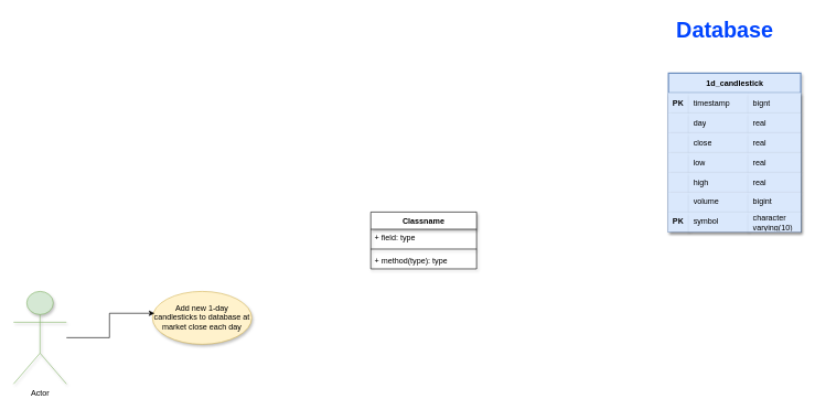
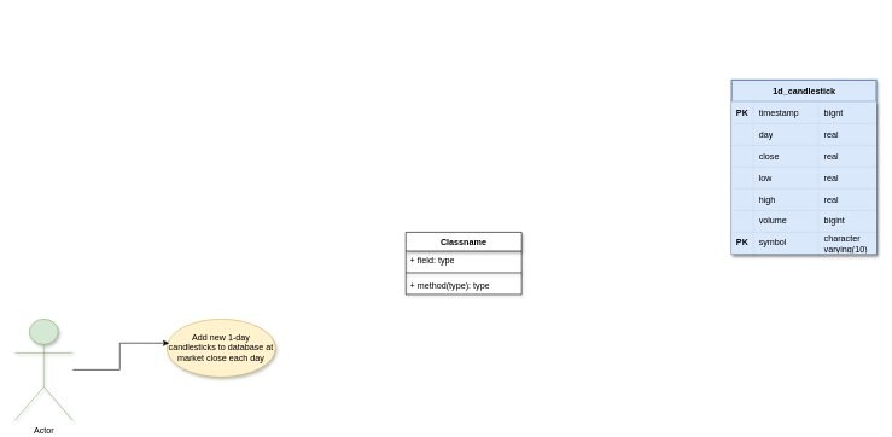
- <mxCell id="37" value="&lt;b&gt;&lt;font color=&quot;#0044ff&quot; style=&quot;font-size: 33px;&quot;&gt;Database&lt;/font&gt;&lt;/b&gt;" style="text;html=1;align=center;verticalAlign=middle;resizable=0;points=[];autosize=1;strokeColor=none;fillColor=none;" vertex="1" parent="1"><mxGeometry x="1010" y="20" width="170" height="50" as="geometry" /></mxCell>
